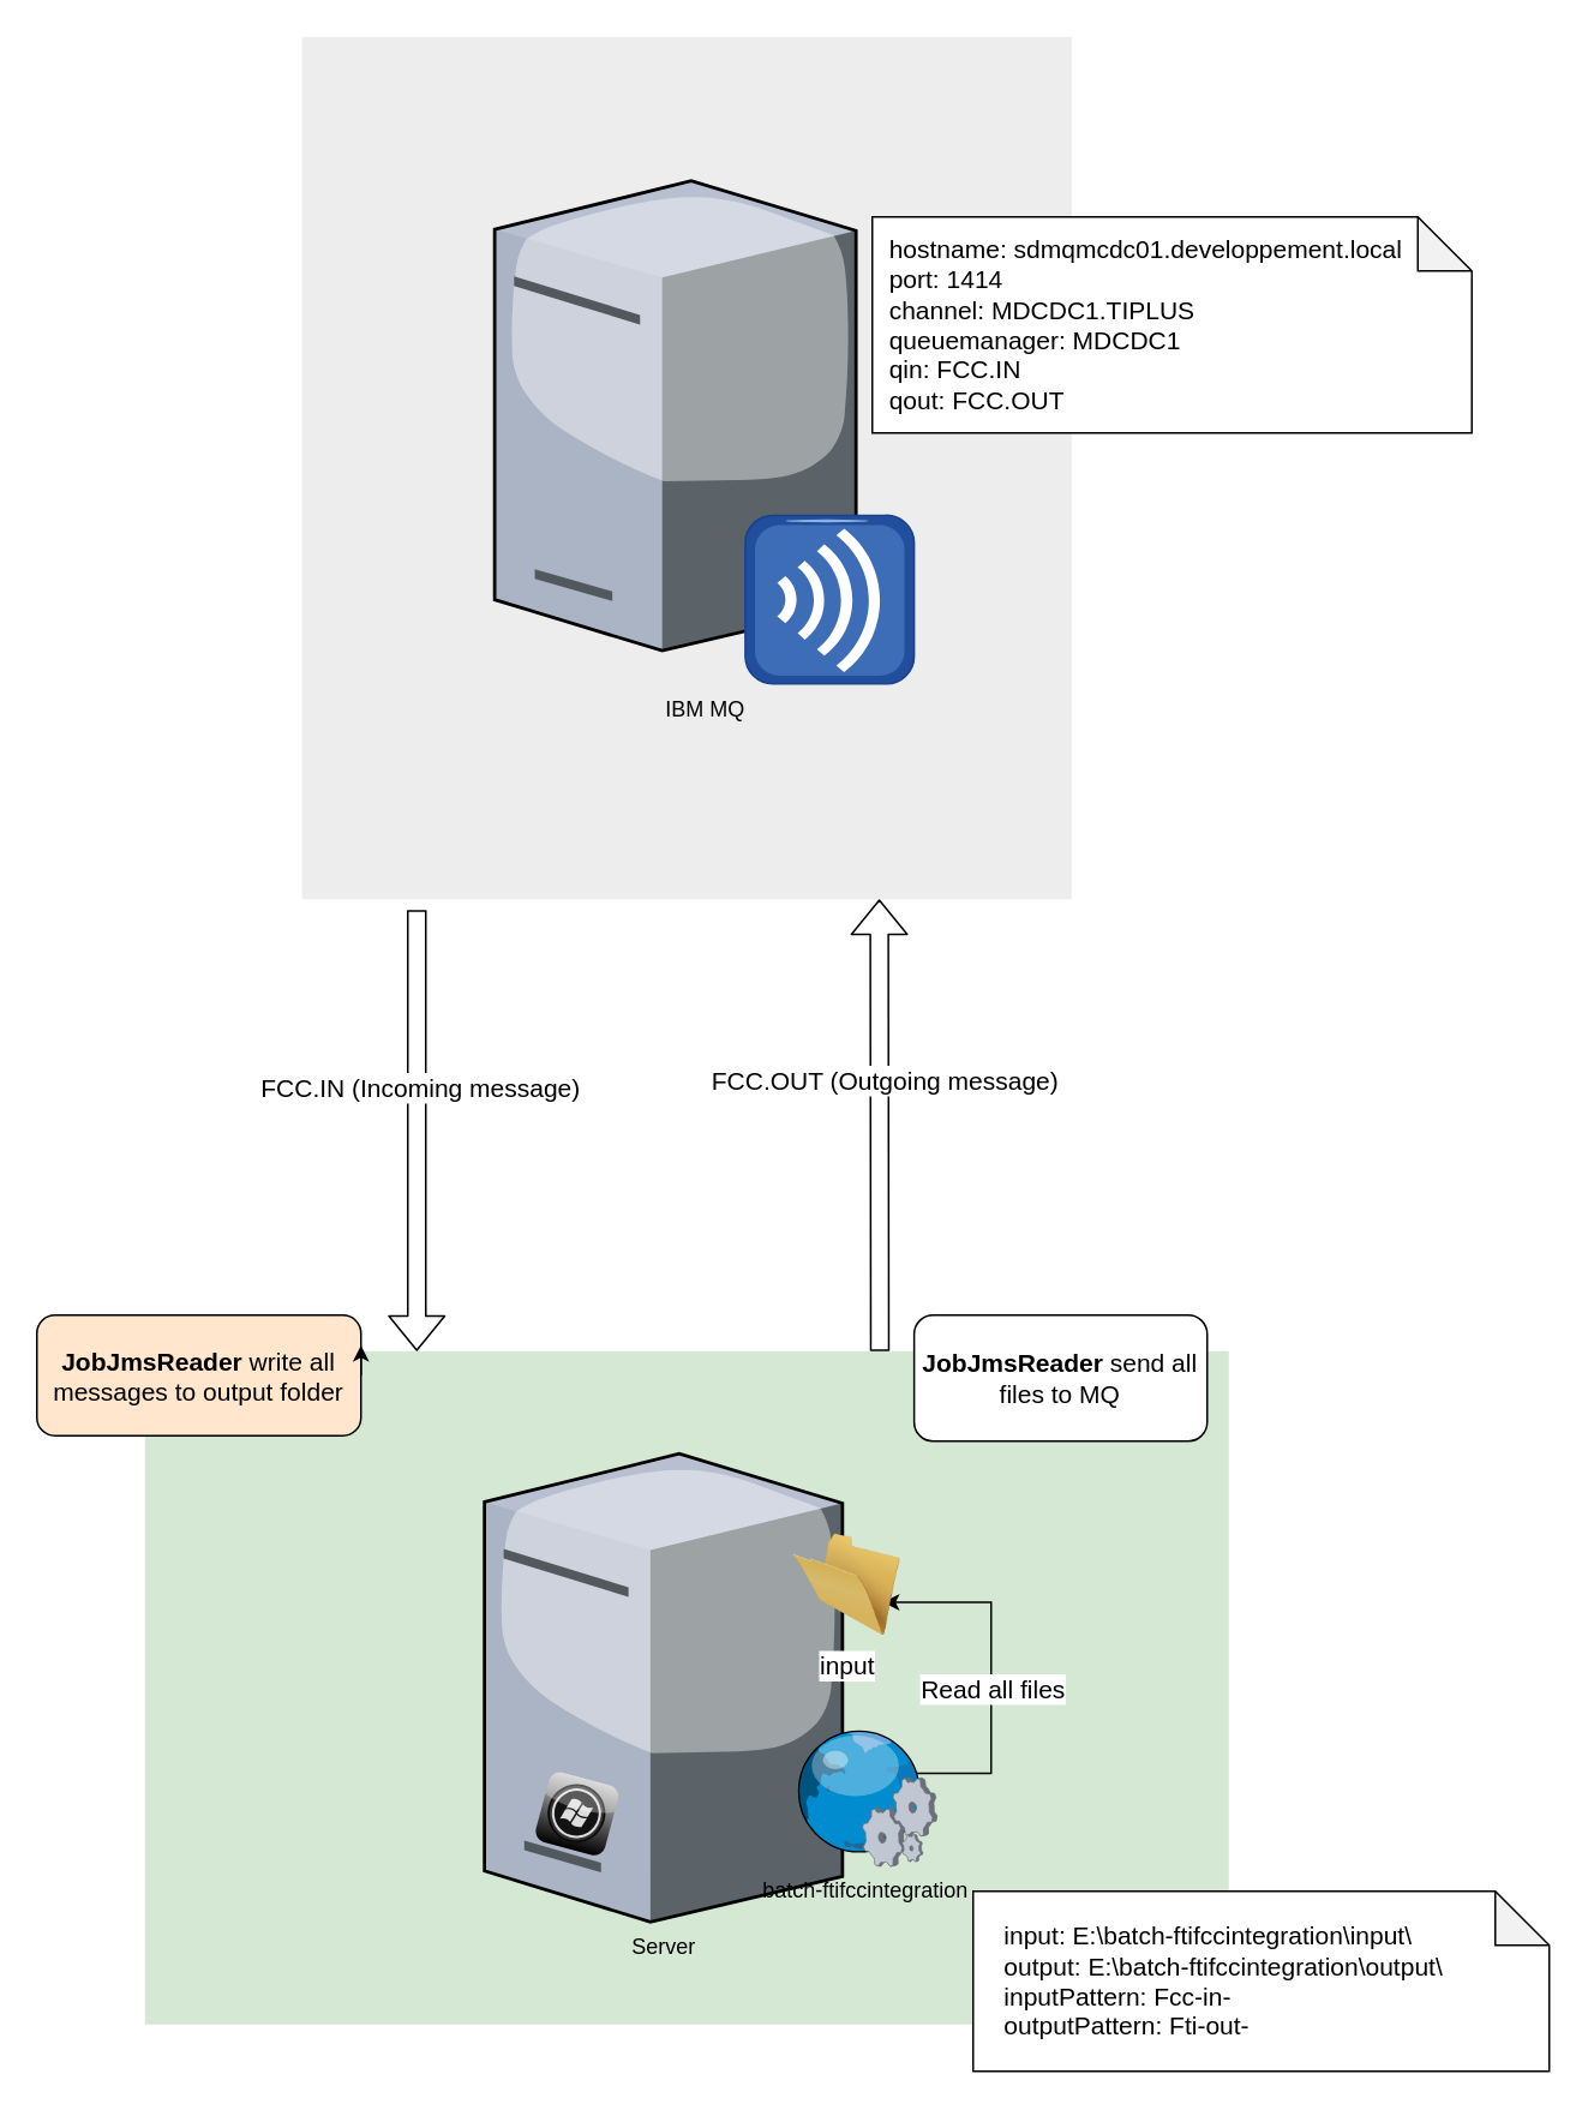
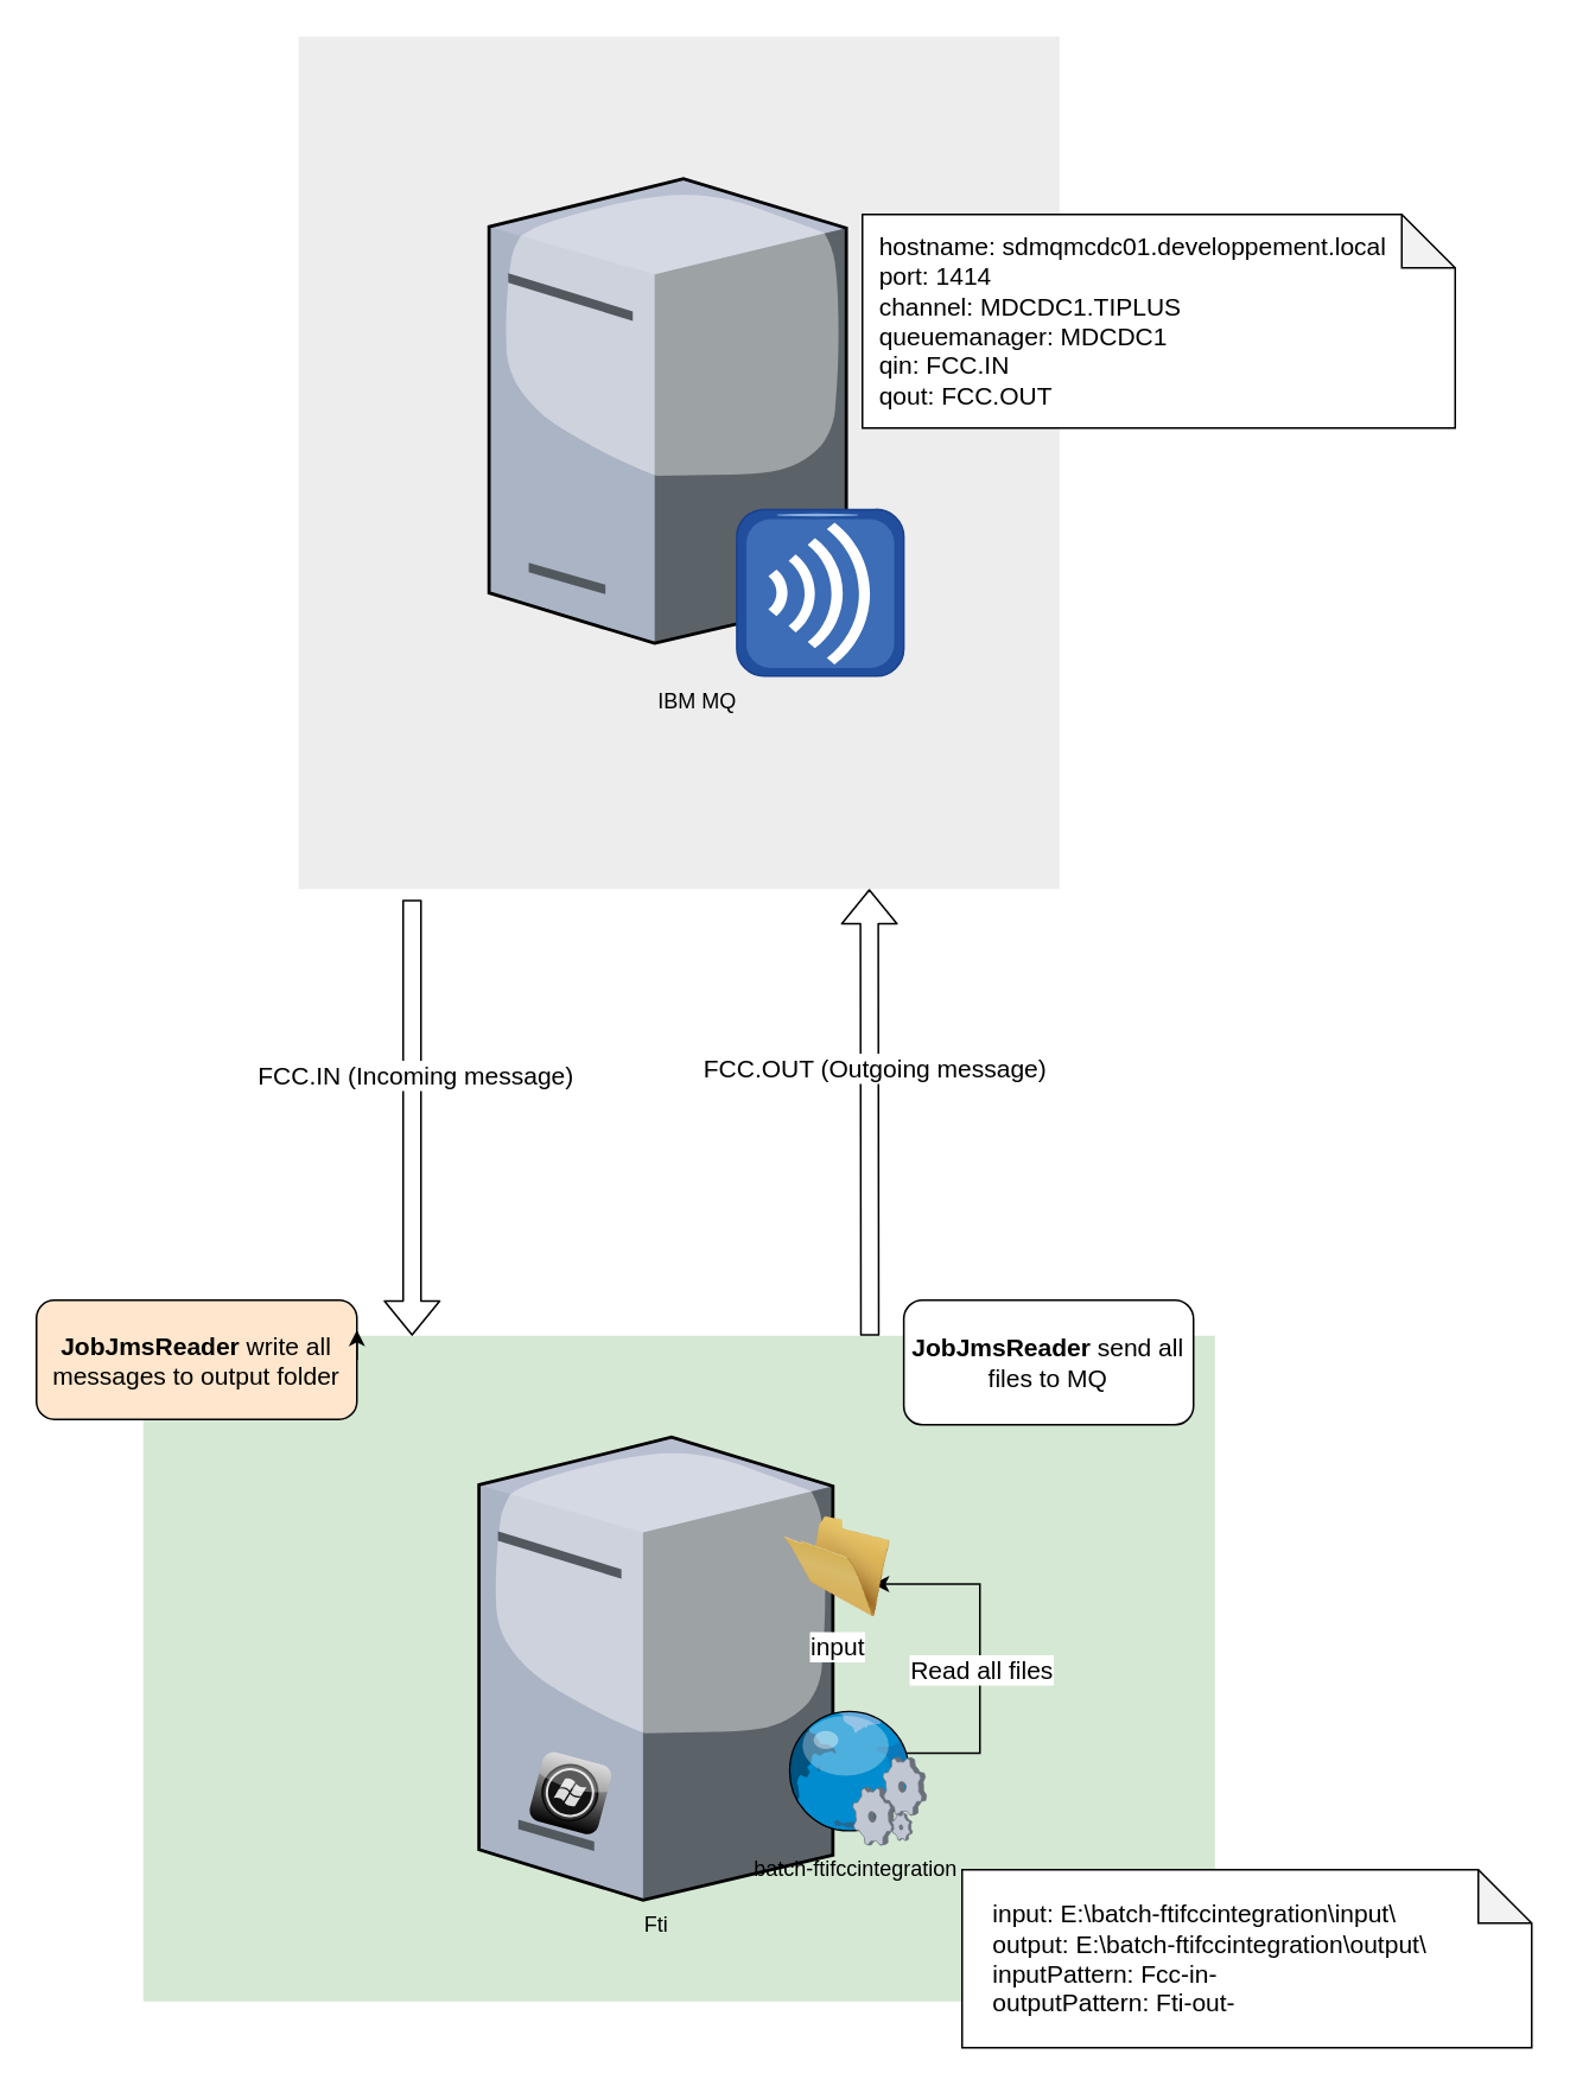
- <mxCell id="5" value="Server" style="verticalLabelPosition=bottom;aspect=fixed;html=1;verticalAlign=top;strokeColor=none;align=center;outlineConnect=0;shape=mxgraph.citrix.license_server;" vertex="1" parent="1"><mxGeometry x="268.59" y="807" width="198.82" height="260" as="geometry" /></mxCell>
+ <mxCell id="5" value="Fti" style="verticalLabelPosition=bottom;aspect=fixed;html=1;verticalAlign=top;strokeColor=none;align=center;outlineConnect=0;shape=mxgraph.citrix.license_server;" vertex="1" parent="1"><mxGeometry x="268.59" y="807" width="198.82" height="260" as="geometry" /></mxCell>
